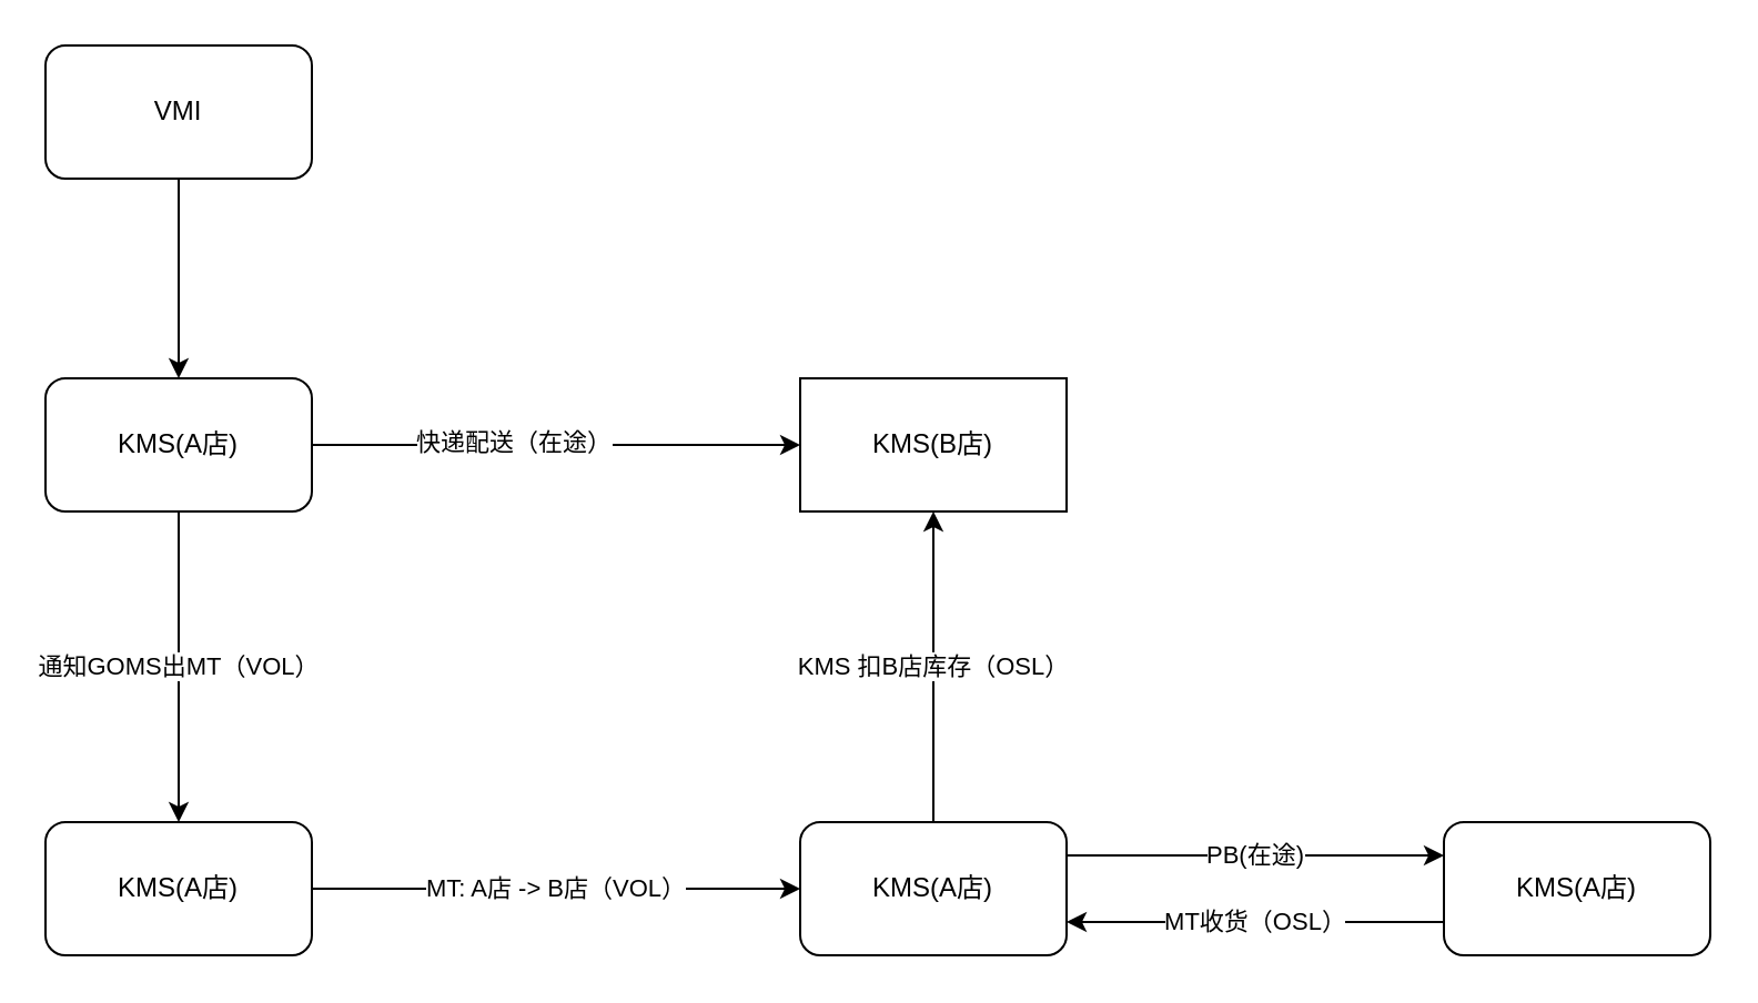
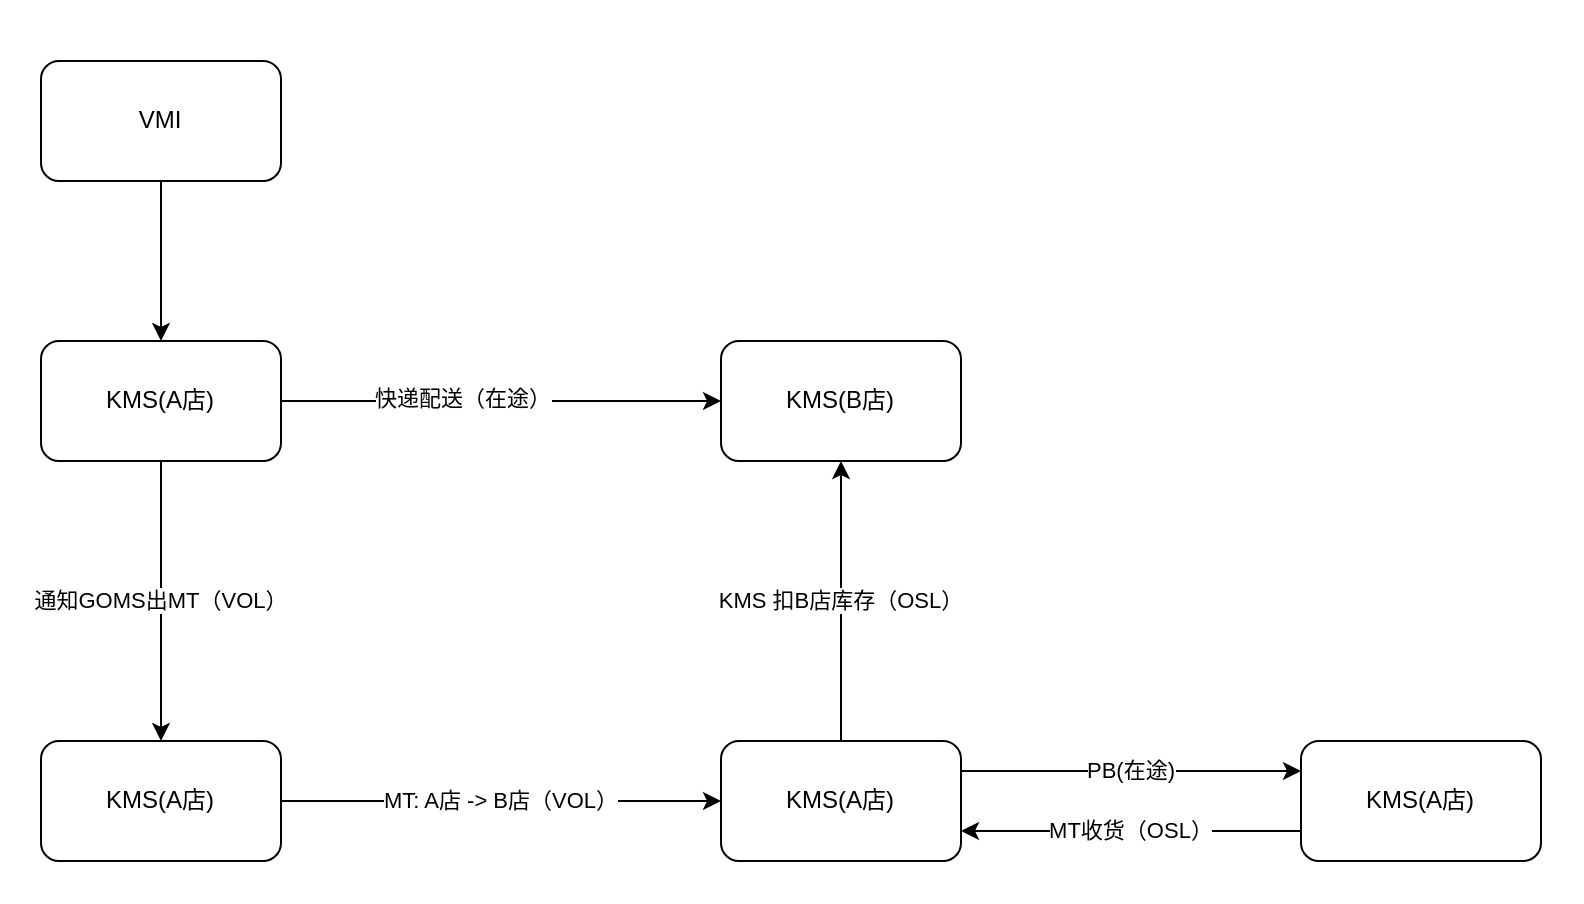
- <mxCell id="3" value="VMI" style="rounded=1;whiteSpace=wrap;html=1;" vertex="1" parent="1"><mxGeometry x="20" y="20" width="120" height="60" as="geometry" /></mxCell>
+ <mxCell id="3" value="VMI" style="rounded=1;whiteSpace=wrap;html=1;" vertex="1" parent="1"><mxGeometry x="20" y="30" width="120" height="60" as="geometry" /></mxCell>
- <mxCell id="8" value="KMS(B店)" style="whiteSpace=wrap;html=1;rounded=0;" vertex="1" parent="1"><mxGeometry x="360" y="170" width="120" height="60" as="geometry" /></mxCell>
+ <mxCell id="8" value="KMS(B店)" style="rounded=1;whiteSpace=wrap;html=1;" vertex="1" parent="1"><mxGeometry x="360" y="170" width="120" height="60" as="geometry" /></mxCell>
